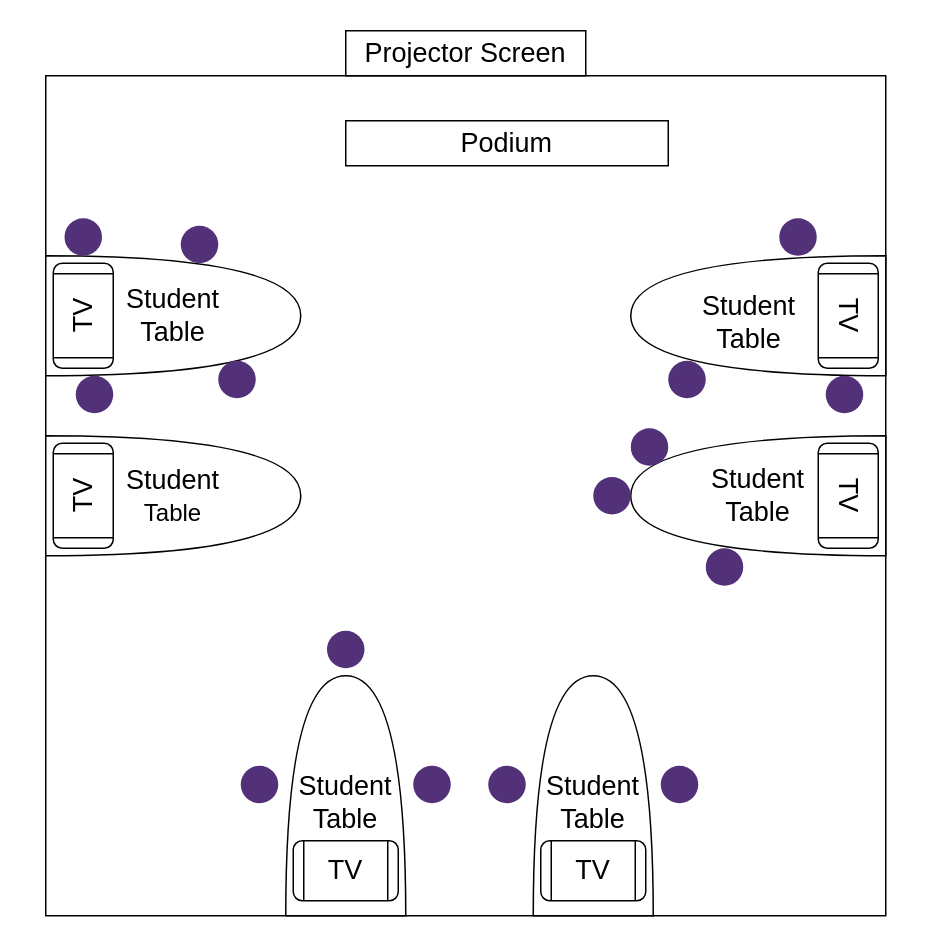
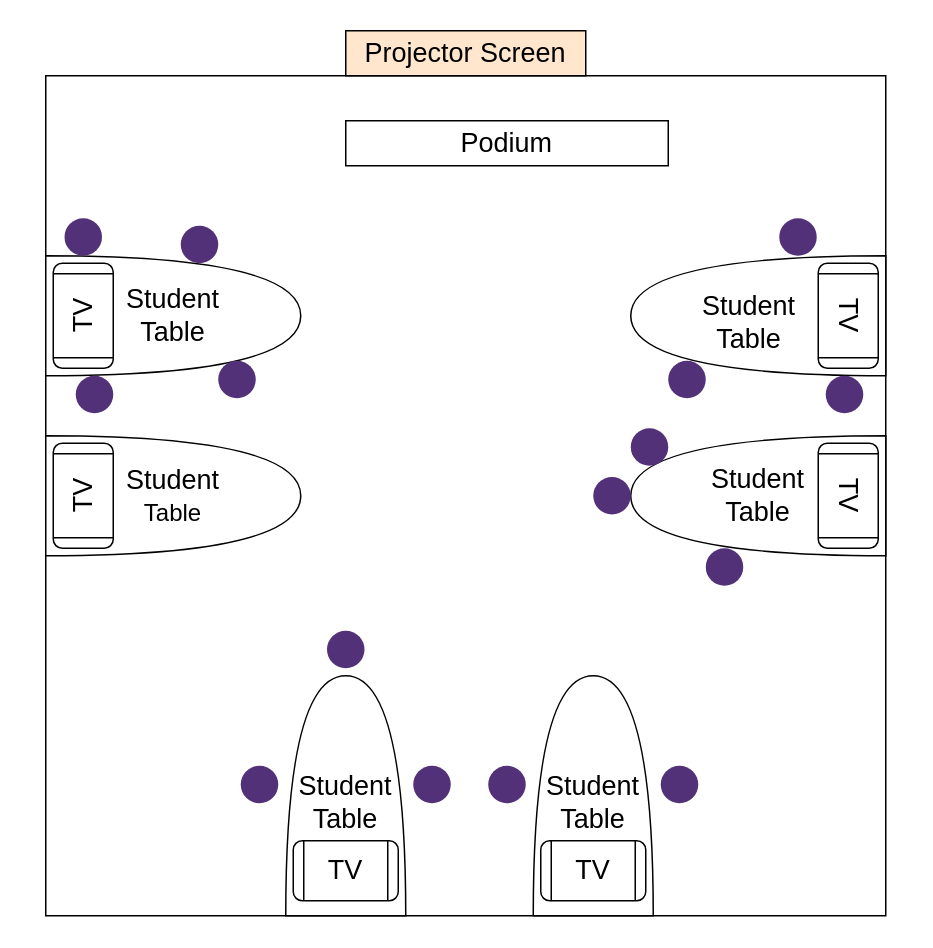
- <mxCell id="10" value="&lt;font style=&quot;font-size: 18px;&quot;&gt;Projector Screen&lt;br&gt;&lt;/font&gt;" style="rounded=0;whiteSpace=wrap;html=1;flipH=1;" vertex="1" parent="1"><mxGeometry x="230" y="20" width="160" height="30" as="geometry" /></mxCell>
+ <mxCell id="10" value="&lt;font style=&quot;font-size: 18px;&quot;&gt;Projector Screen&lt;br&gt;&lt;/font&gt;" style="rounded=0;whiteSpace=wrap;html=1;flipH=1;fillColor=#ffe6cc;" vertex="1" parent="1"><mxGeometry x="230" y="20" width="160" height="30" as="geometry" /></mxCell>
